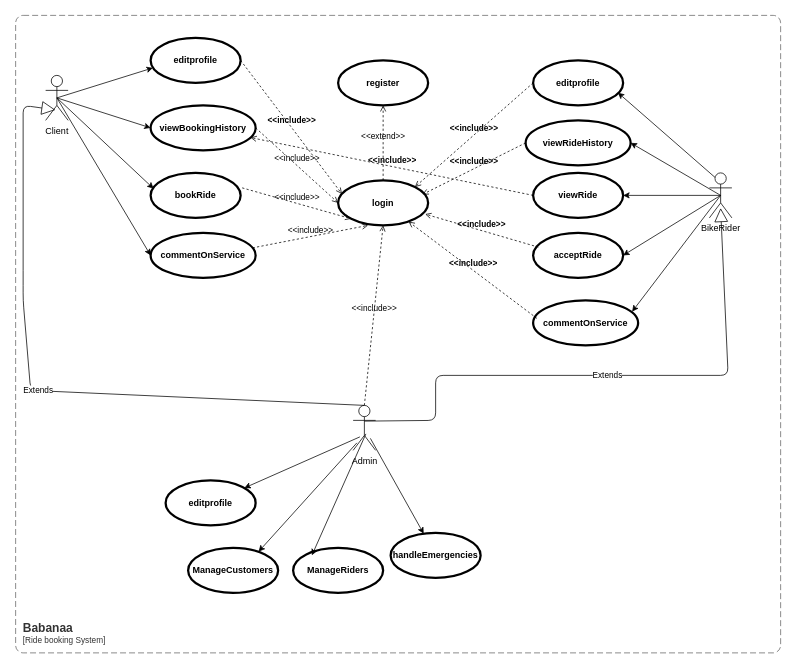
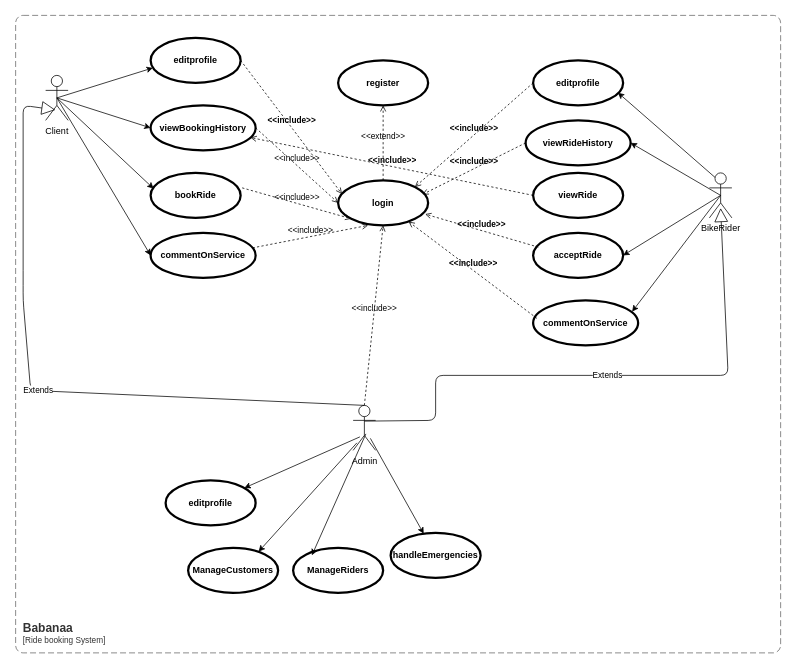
- <mxCell id="33" style="edgeStyle=none;html=1;exitX=0.5;exitY=0.5;exitDx=0;exitDy=0;exitPerimeter=0;entryX=1;entryY=0.5;entryDx=0;entryDy=0;" edge="1" parent="1" source="36" target="39"><mxGeometry relative="1" as="geometry" /></mxCell>
